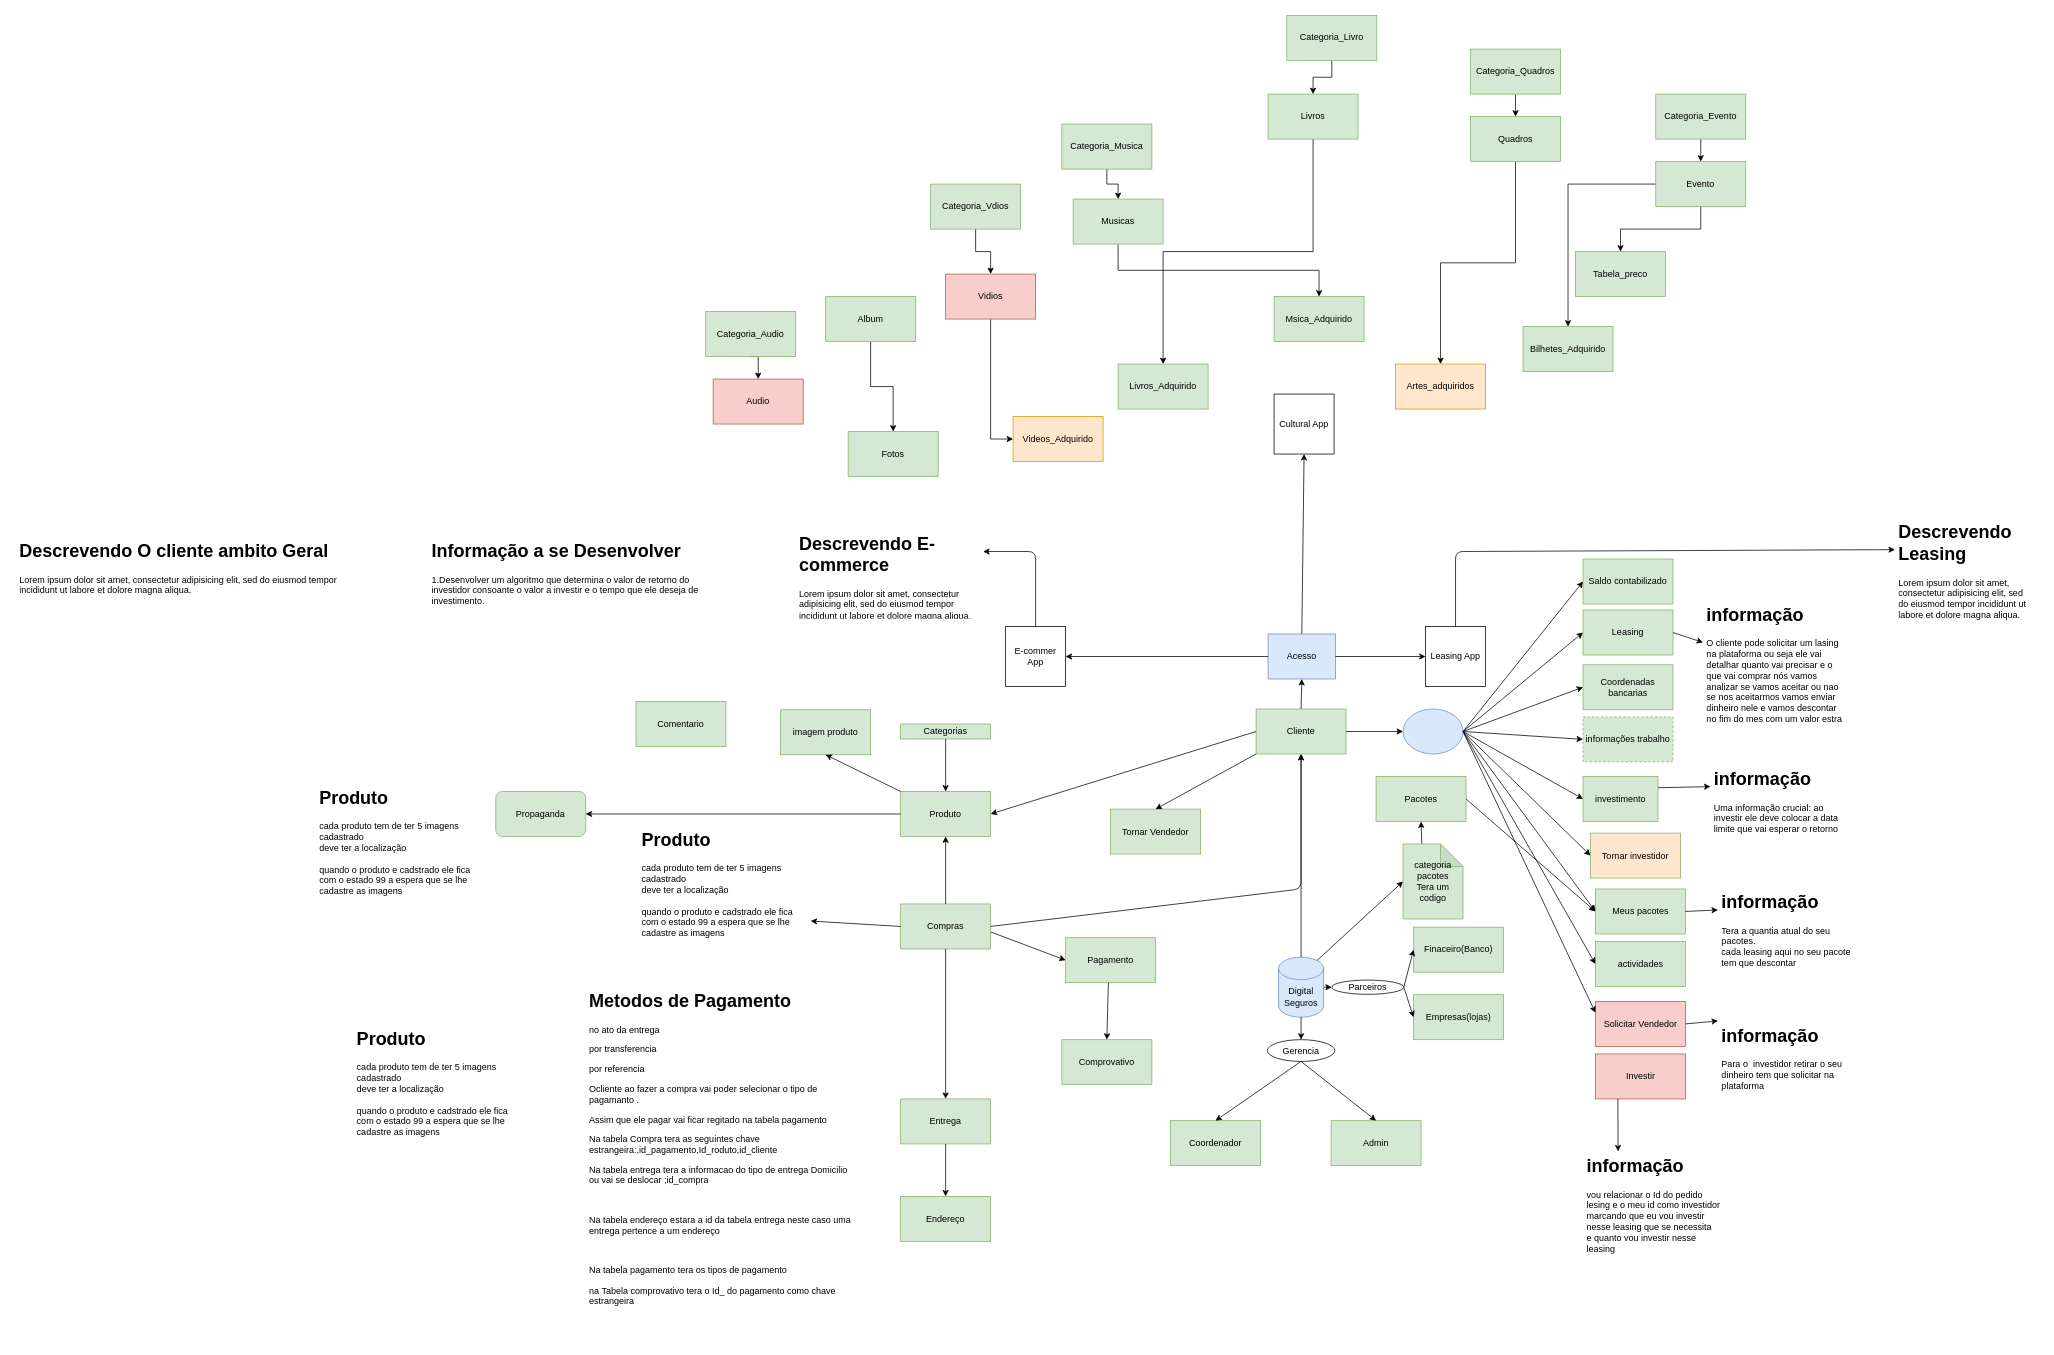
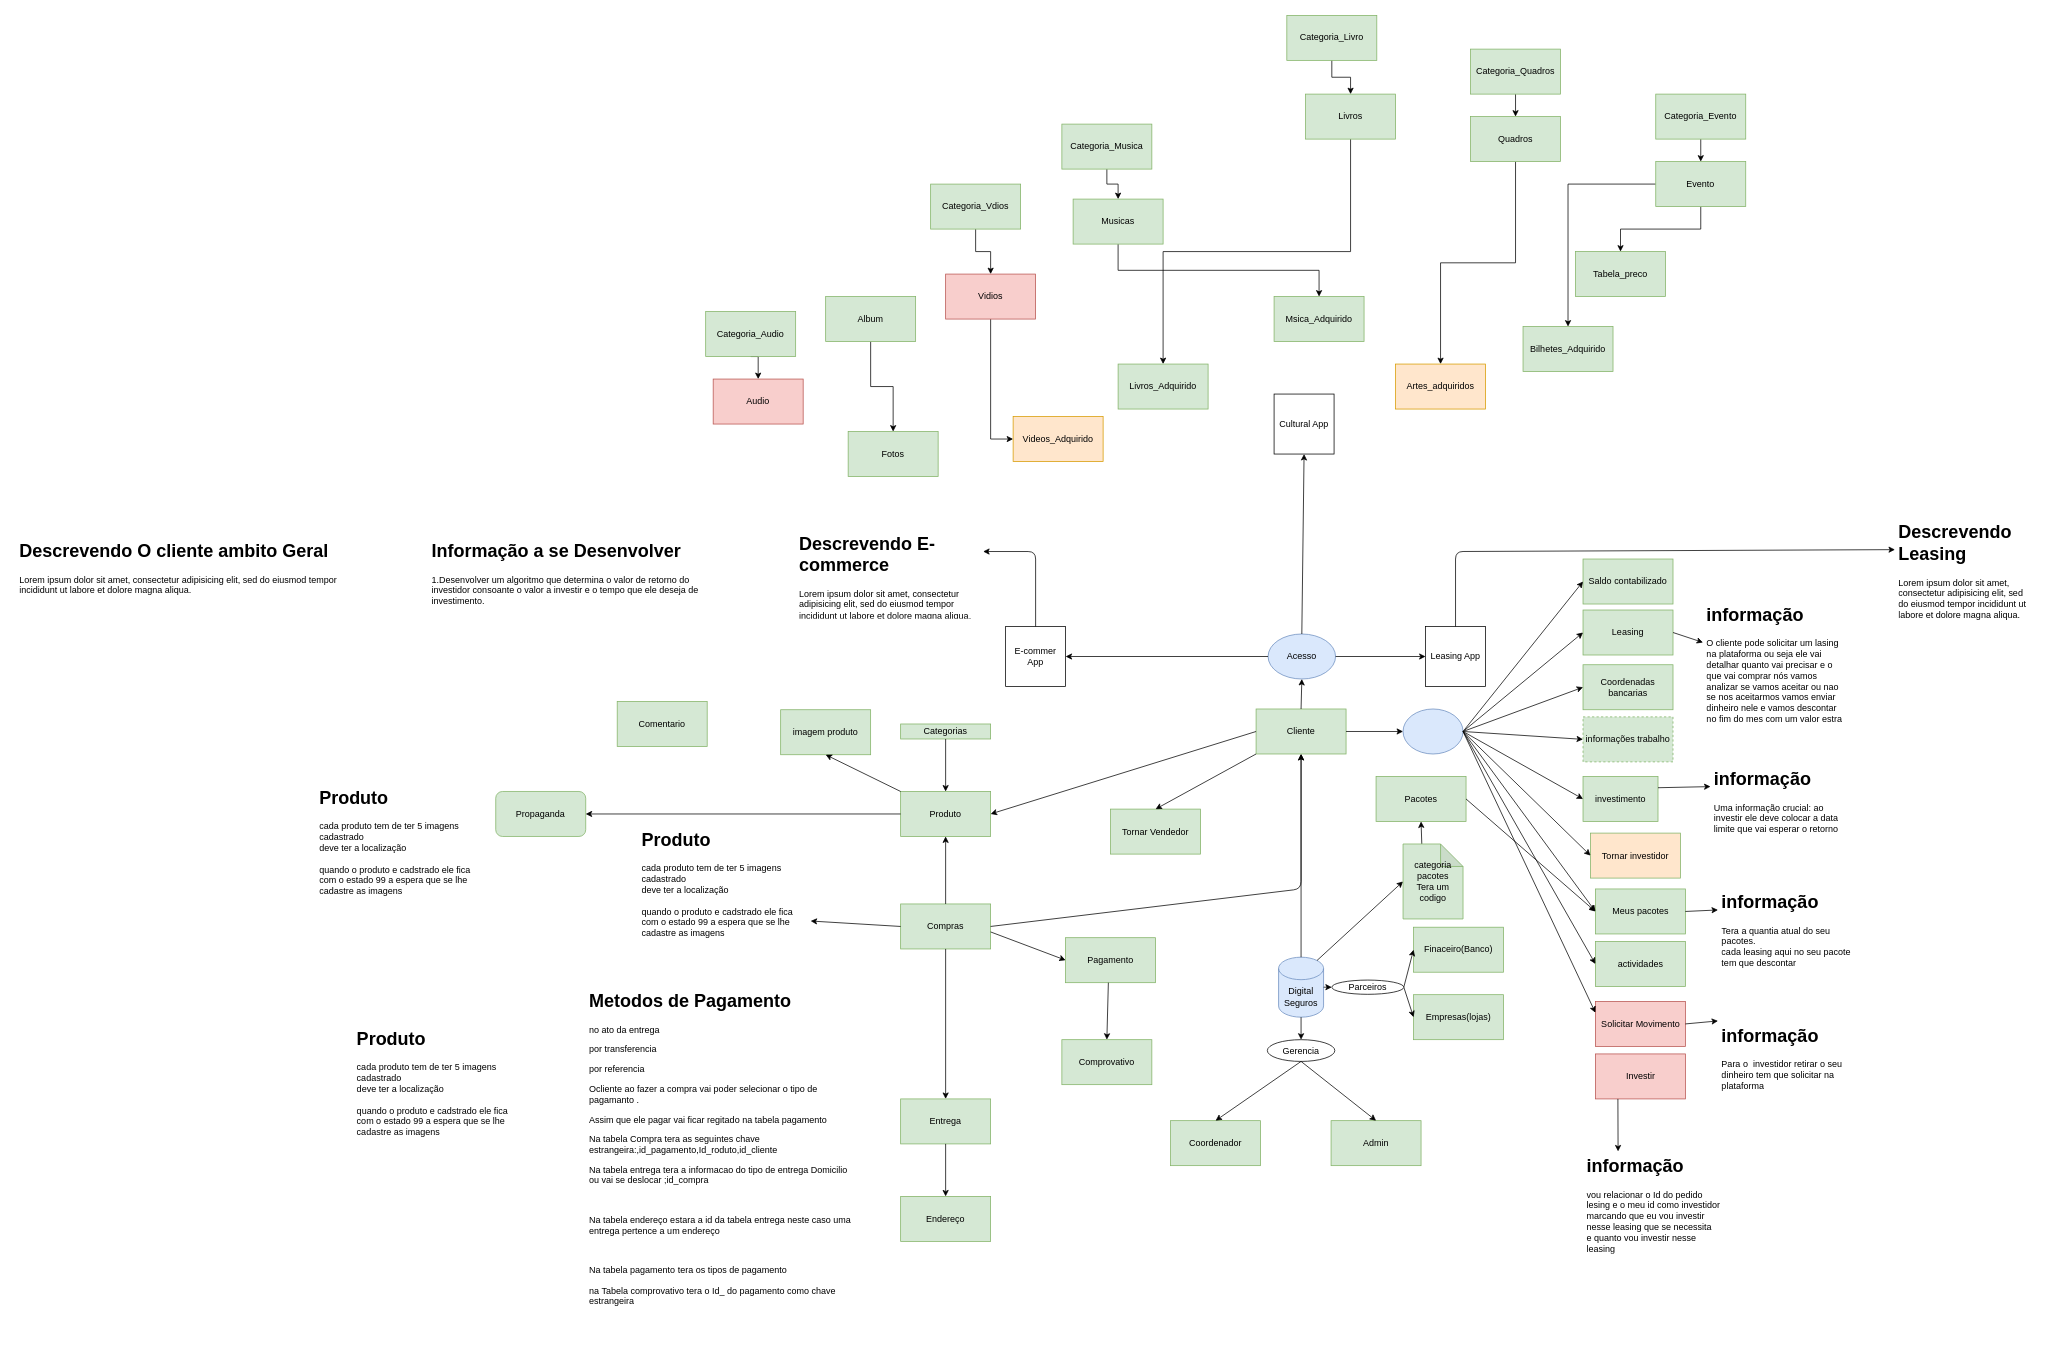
- <mxCell id="102" value="Livros" style="rounded=0;whiteSpace=wrap;html=1;fillColor=#d5e8d4;strokeColor=#82b366;" parent="1" vertex="1"><mxGeometry x="1690" y="125" width="120" height="60" as="geometry" /></mxCell>
+ <mxCell id="102" value="Livros" style="rounded=0;whiteSpace=wrap;html=1;fillColor=#d5e8d4;strokeColor=#82b366;" parent="1" vertex="1"><mxGeometry x="1740" y="125" width="120" height="60" as="geometry" /></mxCell>
- <mxCell id="7" value="Acesso" style="whiteSpace=wrap;html=1;fillColor=#dae8fc;strokeColor=#6c8ebf;rounded=0;" parent="1" vertex="1"><mxGeometry x="1690" y="845" width="90" height="60" as="geometry" /></mxCell>
+ <mxCell id="7" value="Acesso" style="ellipse;whiteSpace=wrap;html=1;fillColor=#dae8fc;strokeColor=#6c8ebf;" parent="1" vertex="1"><mxGeometry x="1690" y="845" width="90" height="60" as="geometry" /></mxCell>
- <mxCell id="93" value="Comentario" style="rounded=0;whiteSpace=wrap;html=1;fillColor=#d5e8d4;strokeColor=#82b366;" parent="1" vertex="1"><mxGeometry x="847" y="935" width="120" height="60" as="geometry" /></mxCell>
+ <mxCell id="93" value="Comentario" style="rounded=0;whiteSpace=wrap;html=1;fillColor=#d5e8d4;strokeColor=#82b366;" parent="1" vertex="1"><mxGeometry x="822" y="935" width="120" height="60" as="geometry" /></mxCell>
- <mxCell id="38" value="Solicitar Vendedor" style="rounded=0;whiteSpace=wrap;html=1;fillColor=#f8cecc;strokeColor=#b85450;" parent="1" vertex="1"><mxGeometry x="2126.5" y="1335" width="120" height="60" as="geometry" /></mxCell>
+ <mxCell id="38" value="Solicitar Movimento" style="rounded=0;whiteSpace=wrap;html=1;fillColor=#f8cecc;strokeColor=#b85450;" parent="1" vertex="1"><mxGeometry x="2126.5" y="1335" width="120" height="60" as="geometry" /></mxCell>
